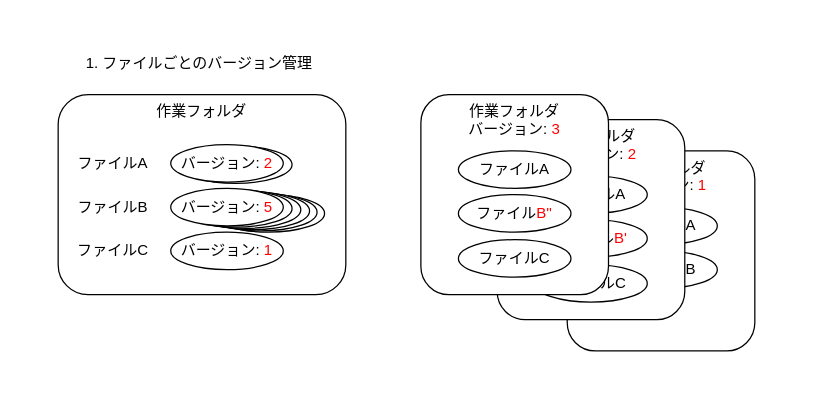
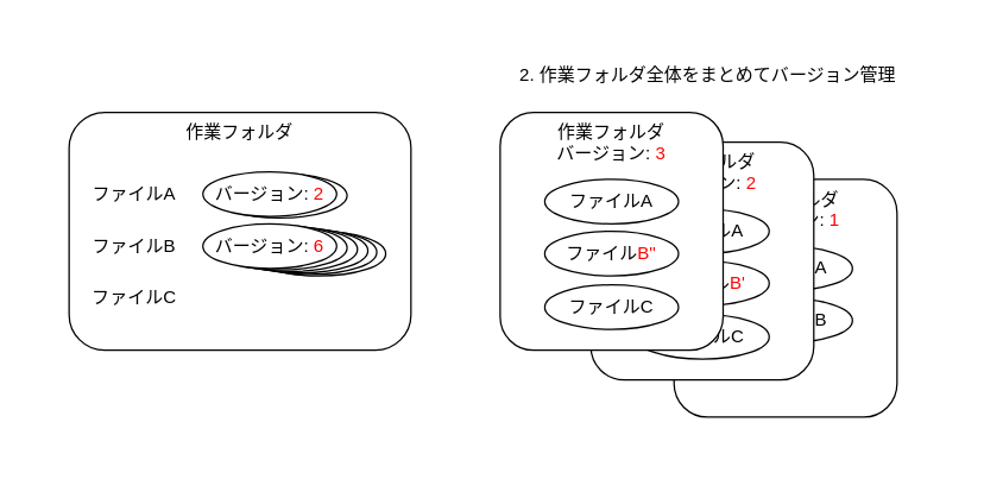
- <mxCell id="17" value="1. ファイルごとのバージョン管理" style="text;html=1;align=center;verticalAlign=middle;whiteSpace=wrap;rounded=0;" vertex="1" parent="3"><mxGeometry x="29" y="15" width="200" height="30" as="geometry" /></mxCell>
+ <mxCell id="35" value="2. 作業フォルダ全体をまとめてバージョン管理" style="text;html=1;align=center;verticalAlign=middle;whiteSpace=wrap;rounded=0;" vertex="1" parent="18"><mxGeometry x="10" width="260" height="30" as="geometry" /></mxCell>
- <mxCell id="13" value="バージョン: &lt;font color=&quot;#ff0000&quot;&gt;5&lt;/font&gt;" style="ellipse;whiteSpace=wrap;html=1;" vertex="1" parent="3"><mxGeometry x="106" y="130" width="90" height="30" as="geometry" /></mxCell>
+ <mxCell id="13" value="バージョン: &lt;font color=&quot;#ff0000&quot;&gt;6&lt;/font&gt;" style="ellipse;whiteSpace=wrap;html=1;" vertex="1" parent="3"><mxGeometry x="106" y="130" width="90" height="30" as="geometry" /></mxCell>
- <mxCell id="15" value="バージョン: &lt;font style=&quot;color: rgb(255, 0, 0);&quot;&gt;1&lt;/font&gt;" style="ellipse;whiteSpace=wrap;html=1;" vertex="1" parent="3"><mxGeometry x="106" y="165" width="90" height="30" as="geometry" /></mxCell>
